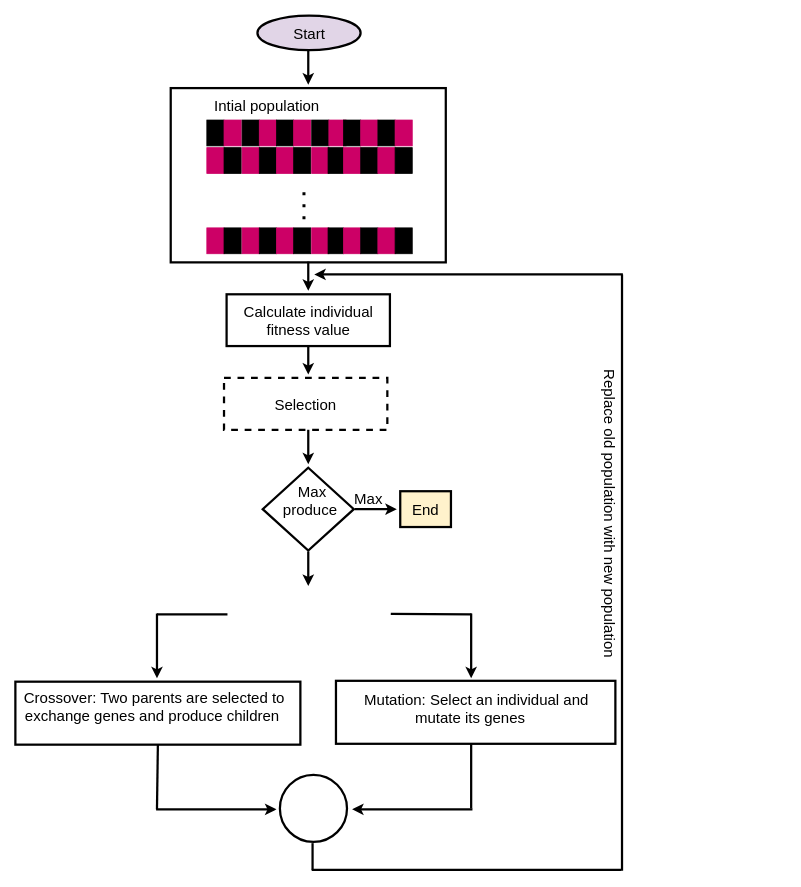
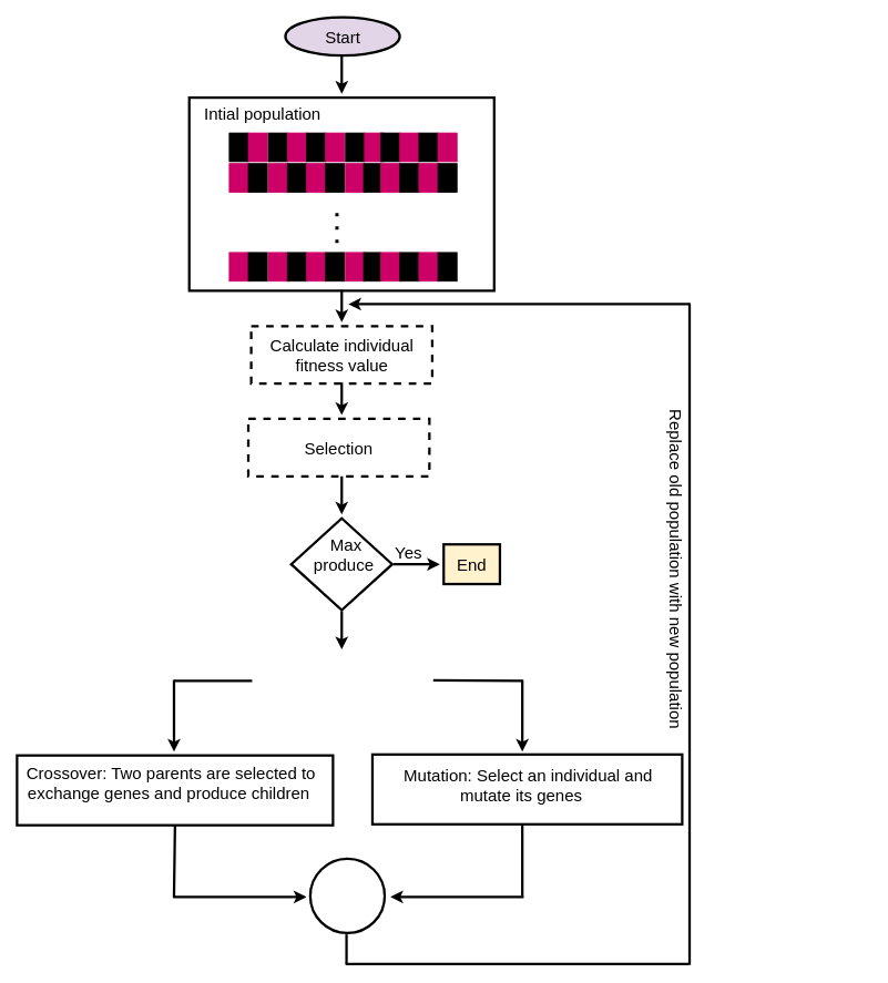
- <mxCell id="77" value="&lt;font style=&quot;font-size: 20px;&quot; color=&quot;#000000&quot;&gt;Intial population&lt;/font&gt;" style="text;html=1;strokeColor=none;fillColor=none;align=center;verticalAlign=middle;whiteSpace=wrap;rounded=0;fontColor=#5C5C5C;fontSize=20;" vertex="1" parent="2"><mxGeometry x="250.69" y="110" width="149.31" height="20" as="geometry" /></mxCell>
+ <mxCell id="77" value="&lt;font style=&quot;font-size: 20px;&quot; color=&quot;#000000&quot;&gt;Intial population&lt;/font&gt;" style="text;html=1;strokeColor=none;fillColor=none;align=center;verticalAlign=middle;whiteSpace=wrap;rounded=0;fontColor=#5C5C5C;fontSize=20;" vertex="1" parent="2"><mxGeometry x="210.69" y="105" width="149.31" height="20" as="geometry" /></mxCell>
- <mxCell id="50" value="&lt;font style=&quot;font-size: 20px;&quot;&gt;Calculate individual fitness value&lt;/font&gt;" style="rounded=0;whiteSpace=wrap;html=1;strokeColor=#000000;strokeWidth=3;fillColor=none;fontSize=20;" vertex="1" parent="2"><mxGeometry x="271.633" y="371.564" width="217.765" height="69.021" as="geometry" /></mxCell>
+ <mxCell id="50" value="&lt;font style=&quot;font-size: 20px;&quot;&gt;Calculate individual fitness value&lt;/font&gt;" style="rounded=0;whiteSpace=wrap;html=1;strokeColor=#000000;strokeWidth=3;fillColor=none;fontSize=20;dashed=1;" vertex="1" parent="2"><mxGeometry x="271.633" y="371.564" width="217.765" height="69.021" as="geometry" /></mxCell>
- <mxCell id="78" value="&lt;font style=&quot;font-size: 20px;&quot; color=&quot;#000000&quot;&gt;Max&lt;/font&gt;" style="text;html=1;strokeColor=none;fillColor=none;align=center;verticalAlign=middle;whiteSpace=wrap;rounded=0;fontColor=#5C5C5C;fontSize=20;" vertex="1" parent="2"><mxGeometry x="441.26" y="634.13" width="40" height="20" as="geometry" /></mxCell>
+ <mxCell id="78" value="&lt;font style=&quot;font-size: 20px;&quot; color=&quot;#000000&quot;&gt;Yes&lt;/font&gt;" style="text;html=1;strokeColor=none;fillColor=none;align=center;verticalAlign=middle;whiteSpace=wrap;rounded=0;fontColor=#5C5C5C;fontSize=20;" vertex="1" parent="2"><mxGeometry x="441.26" y="634.13" width="40" height="20" as="geometry" /></mxCell>
